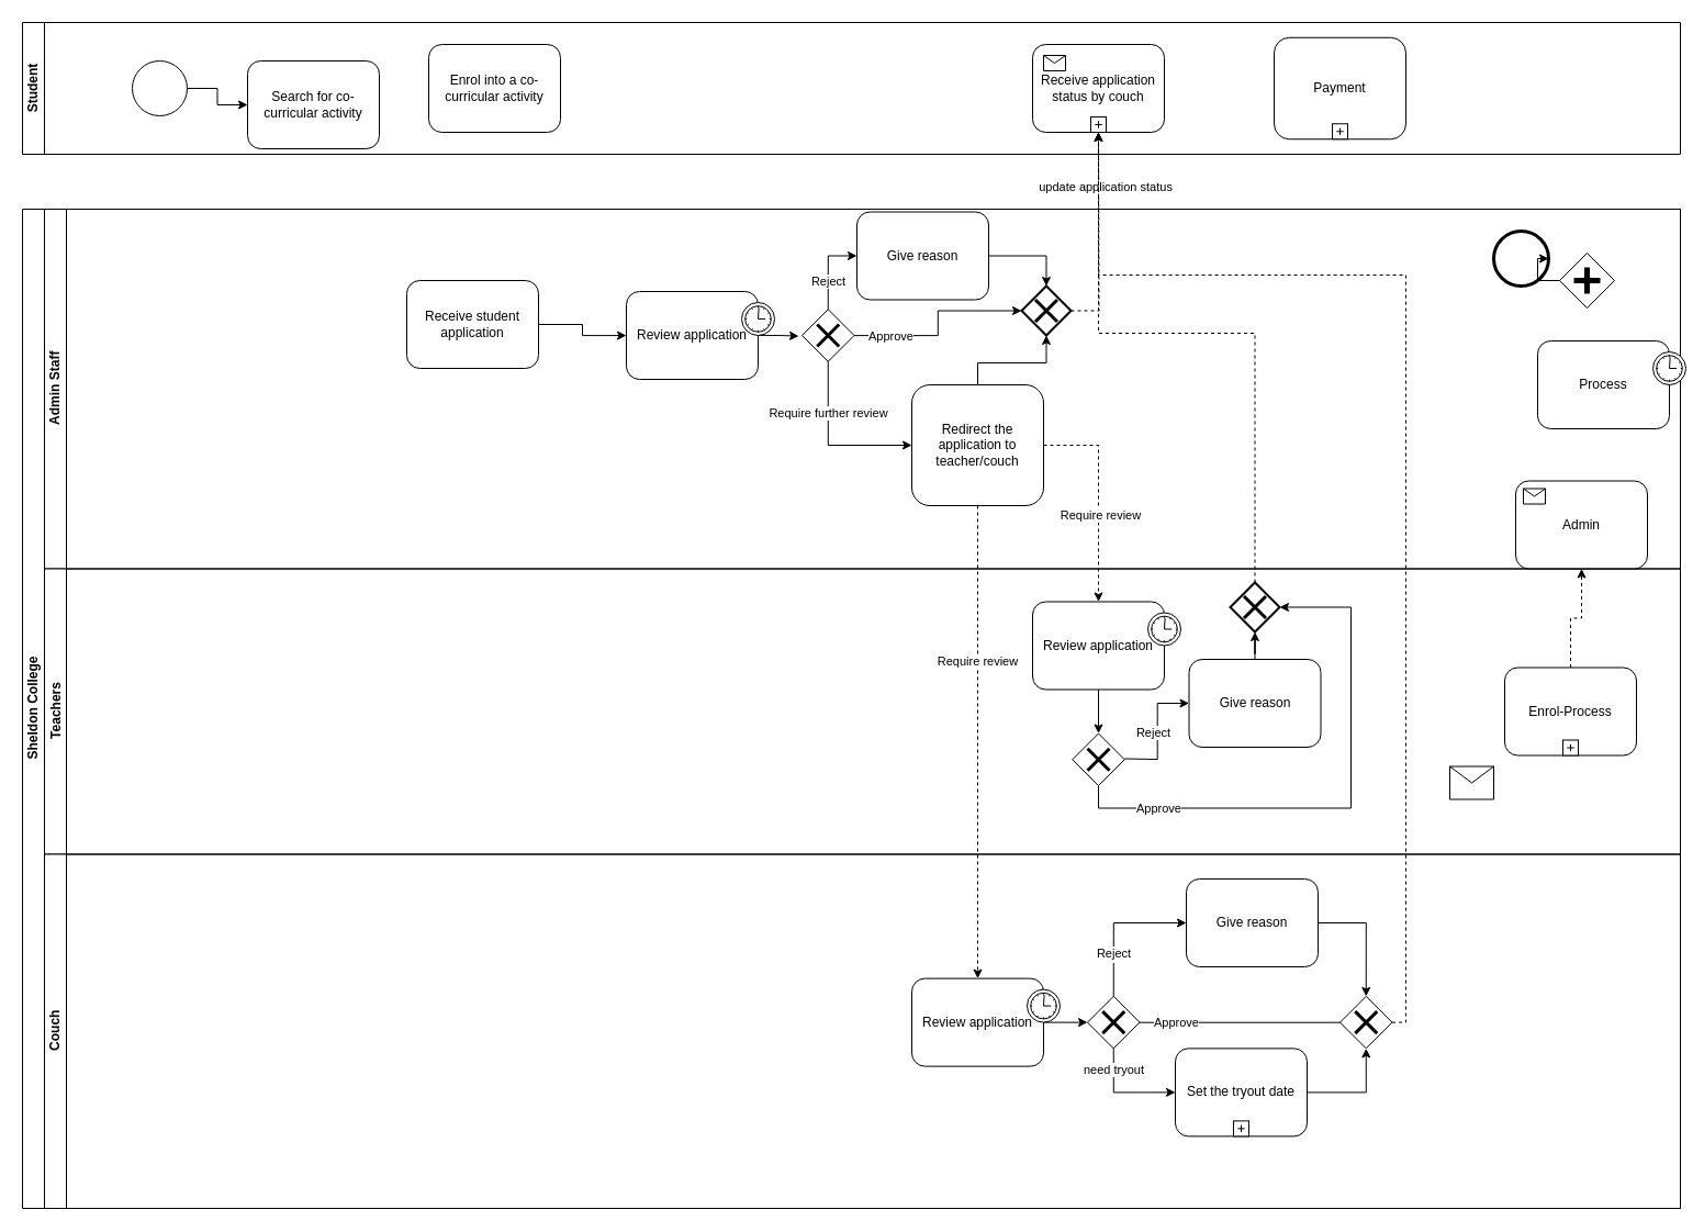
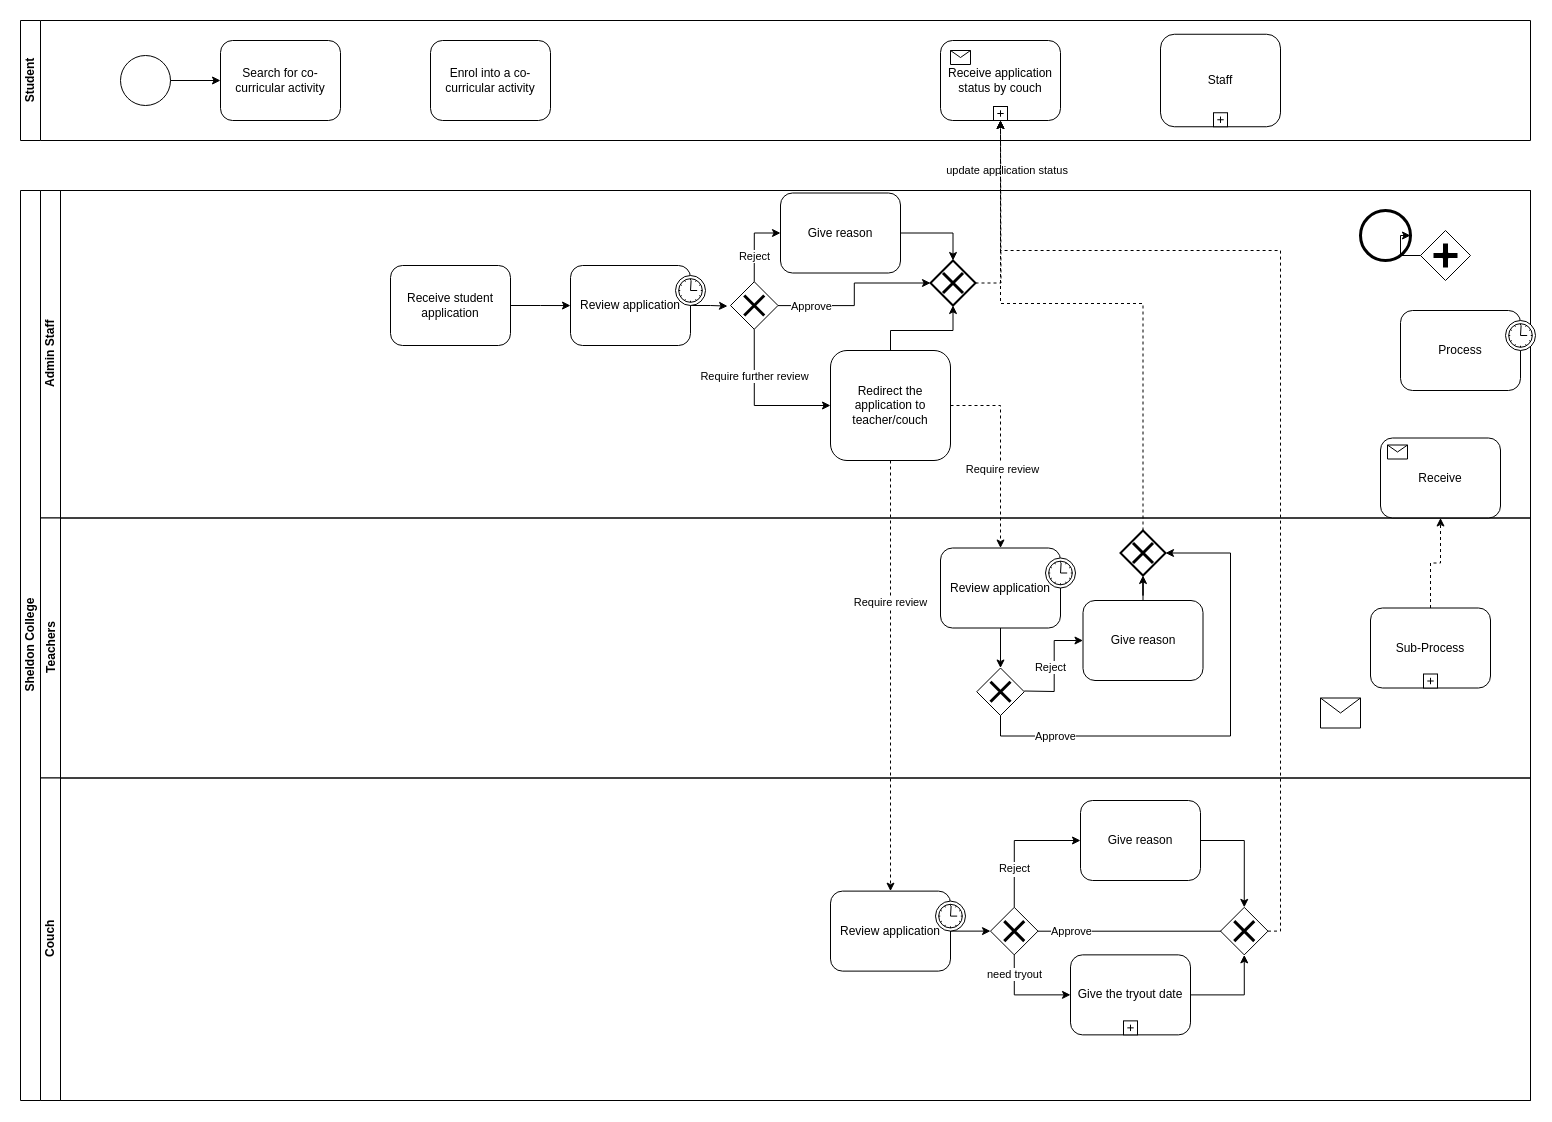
- <mxCell id="4" value="Enrol into a co-curricular activity" style="shape=ext;rounded=1;html=1;whiteSpace=wrap;" parent="1" vertex="1"><mxGeometry x="390" y="40" width="120" height="80" as="geometry" /></mxCell>
+ <mxCell id="4" value="Enrol into a co-curricular activity" style="shape=ext;rounded=1;html=1;whiteSpace=wrap;" parent="1" vertex="1"><mxGeometry x="430" y="40" width="120" height="80" as="geometry" /></mxCell>
- <mxCell id="82" value="Payment" style="html=1;whiteSpace=wrap;rounded=1;" parent="81" vertex="1"><mxGeometry x="1140" y="13.75" width="120" height="92.5" as="geometry" /></mxCell>
+ <mxCell id="82" value="Staff" style="html=1;whiteSpace=wrap;rounded=1;" parent="81" vertex="1"><mxGeometry x="1140" y="13.75" width="120" height="92.5" as="geometry" /></mxCell>
- <mxCell id="3" value="Search for co-curricular activity" style="shape=ext;rounded=1;html=1;whiteSpace=wrap;" parent="1" vertex="1"><mxGeometry x="225" y="55" width="120" height="80" as="geometry" /></mxCell>
+ <mxCell id="3" value="Search for co-curricular activity" style="shape=ext;rounded=1;html=1;whiteSpace=wrap;" parent="1" vertex="1"><mxGeometry x="220" y="40" width="120" height="80" as="geometry" /></mxCell>
- <mxCell id="5" value="Receive student application" style="shape=ext;rounded=1;html=1;whiteSpace=wrap;" parent="1" vertex="1"><mxGeometry x="370" y="255" width="120" height="80" as="geometry" /></mxCell>
+ <mxCell id="5" value="Receive student application" style="shape=ext;rounded=1;html=1;whiteSpace=wrap;" parent="1" vertex="1"><mxGeometry x="390" y="265" width="120" height="80" as="geometry" /></mxCell>
- <mxCell id="26" value="Admin" style="html=1;whiteSpace=wrap;rounded=1;" parent="9" vertex="1"><mxGeometry x="1340" y="247.5" width="120" height="80" as="geometry" /></mxCell>
+ <mxCell id="26" value="Receive" style="html=1;whiteSpace=wrap;rounded=1;" parent="9" vertex="1"><mxGeometry x="1340" y="247.5" width="120" height="80" as="geometry" /></mxCell>
- <mxCell id="37" value="Enrol-Process" style="html=1;whiteSpace=wrap;rounded=1;" parent="36" vertex="1"><mxGeometry x="1330" y="90" width="120" height="80" as="geometry" /></mxCell>
+ <mxCell id="37" value="Sub-Process" style="html=1;whiteSpace=wrap;rounded=1;" parent="36" vertex="1"><mxGeometry x="1330" y="90" width="120" height="80" as="geometry" /></mxCell>
- <mxCell id="68" value="Set the tryout date" style="html=1;whiteSpace=wrap;rounded=1;" vertex="1" parent="55"><mxGeometry x="1030" y="176.87" width="120" height="80" as="geometry" /></mxCell>
+ <mxCell id="68" value="Give the tryout date" style="html=1;whiteSpace=wrap;rounded=1;" vertex="1" parent="55"><mxGeometry x="1030" y="176.87" width="120" height="80" as="geometry" /></mxCell>
